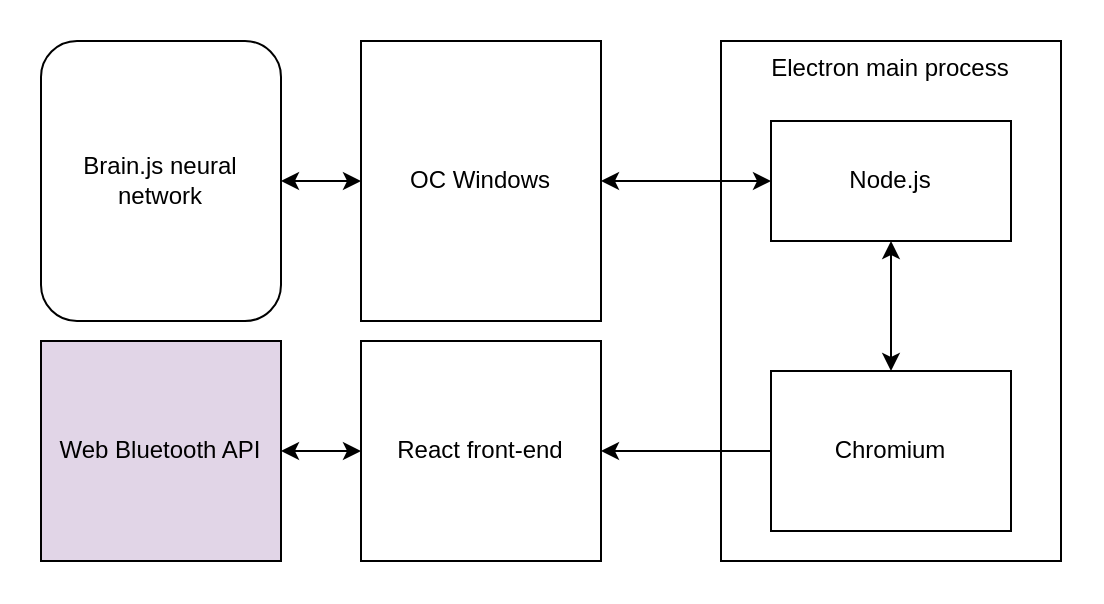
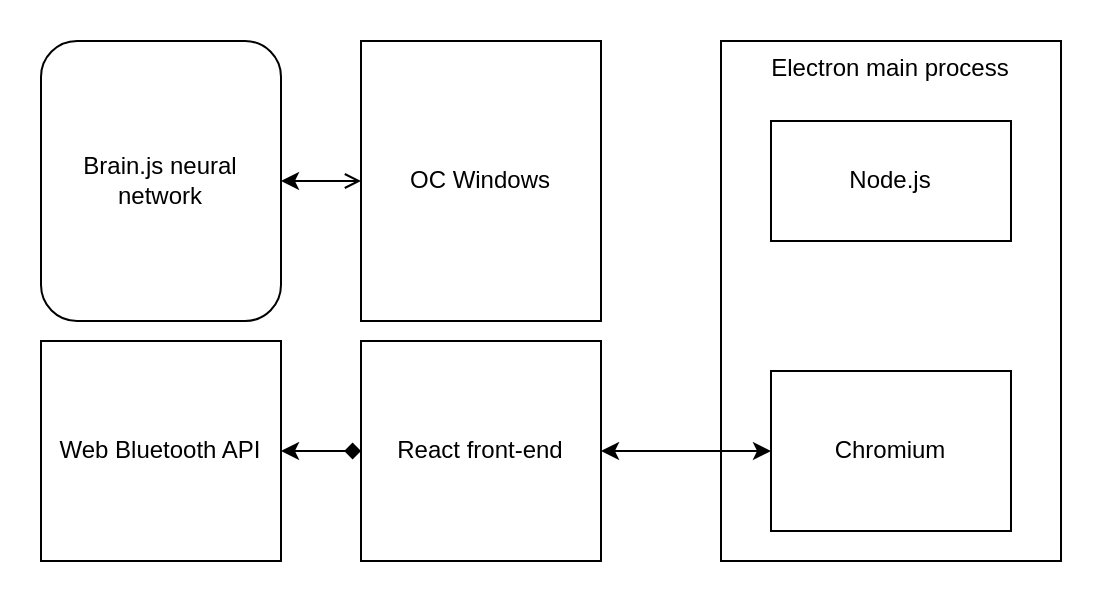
- <mxCell id="13" value="" style="endArrow=classic;startArrow=classic;html=1;exitX=1;exitY=0.5;exitDx=0;exitDy=0;entryX=0;entryY=0.5;entryDx=0;entryDy=0;" edge="1" parent="1" source="12" target="5"><mxGeometry width="50" height="50" relative="1" as="geometry"><mxPoint x="160" y="110" as="sourcePoint" /><mxPoint x="210" y="60" as="targetPoint" /></mxGeometry></mxCell>
+ <mxCell id="13" value="" style="endArrow=open;startArrow=classic;html=1;exitX=1;exitY=0.5;exitDx=0;exitDy=0;entryX=0;entryY=0.5;entryDx=0;entryDy=0;" edge="1" parent="1" source="12" target="5"><mxGeometry width="50" height="50" relative="1" as="geometry"><mxPoint x="160" y="110" as="sourcePoint" /><mxPoint x="210" y="60" as="targetPoint" /></mxGeometry></mxCell>
- <mxCell id="6" value="" style="endArrow=classic;startArrow=classic;html=1;exitX=1;exitY=0.5;exitDx=0;exitDy=0;entryX=0;entryY=0.5;entryDx=0;entryDy=0;" edge="1" parent="1" source="5" target="7"><mxGeometry width="50" height="50" relative="1" as="geometry"><mxPoint x="340" y="170" as="sourcePoint" /><mxPoint x="390" y="120" as="targetPoint" /></mxGeometry></mxCell>
- <mxCell id="9" value="" style="endArrow=classic;startArrow=classic;html=1;entryX=0.5;entryY=1;entryDx=0;entryDy=0;" edge="1" parent="1" source="8" target="7"><mxGeometry width="50" height="50" relative="1" as="geometry"><mxPoint x="420" y="200" as="sourcePoint" /><mxPoint x="470" y="150" as="targetPoint" /></mxGeometry></mxCell>
- <mxCell id="4" value="Web Bluetooth API" style="rounded=0;whiteSpace=wrap;html=1;fillColor=#e1d5e7;" vertex="1" parent="1"><mxGeometry x="20" y="170" width="120" height="110" as="geometry" /></mxCell>
+ <mxCell id="4" value="Web Bluetooth API" style="rounded=0;whiteSpace=wrap;html=1;" vertex="1" parent="1"><mxGeometry x="20" y="170" width="120" height="110" as="geometry" /></mxCell>
- <mxCell id="11" value="" style="endArrow=classic;startArrow=classic;html=1;exitX=1;exitY=0.5;exitDx=0;exitDy=0;entryX=0;entryY=0.5;entryDx=0;entryDy=0;" edge="1" parent="1" source="4" target="3"><mxGeometry width="50" height="50" relative="1" as="geometry"><mxPoint x="370" y="340" as="sourcePoint" /><mxPoint x="420" y="290" as="targetPoint" /></mxGeometry></mxCell>
+ <mxCell id="11" value="" style="endArrow=diamond;startArrow=classic;html=1;exitX=1;exitY=0.5;exitDx=0;exitDy=0;entryX=0;entryY=0.5;entryDx=0;entryDy=0;" edge="1" parent="1" source="4" target="3"><mxGeometry width="50" height="50" relative="1" as="geometry"><mxPoint x="370" y="340" as="sourcePoint" /><mxPoint x="420" y="290" as="targetPoint" /></mxGeometry></mxCell>
- <mxCell id="10" value="" style="endArrow=none;startArrow=classic;html=1;exitX=1;exitY=0.5;exitDx=0;exitDy=0;" edge="1" parent="1" source="3" target="8"><mxGeometry width="50" height="50" relative="1" as="geometry"><mxPoint x="350" y="260" as="sourcePoint" /><mxPoint x="400" y="210" as="targetPoint" /></mxGeometry></mxCell>
+ <mxCell id="10" value="" style="endArrow=classic;startArrow=classic;html=1;exitX=1;exitY=0.5;exitDx=0;exitDy=0;" edge="1" parent="1" source="3" target="8"><mxGeometry width="50" height="50" relative="1" as="geometry"><mxPoint x="350" y="260" as="sourcePoint" /><mxPoint x="400" y="210" as="targetPoint" /></mxGeometry></mxCell>
